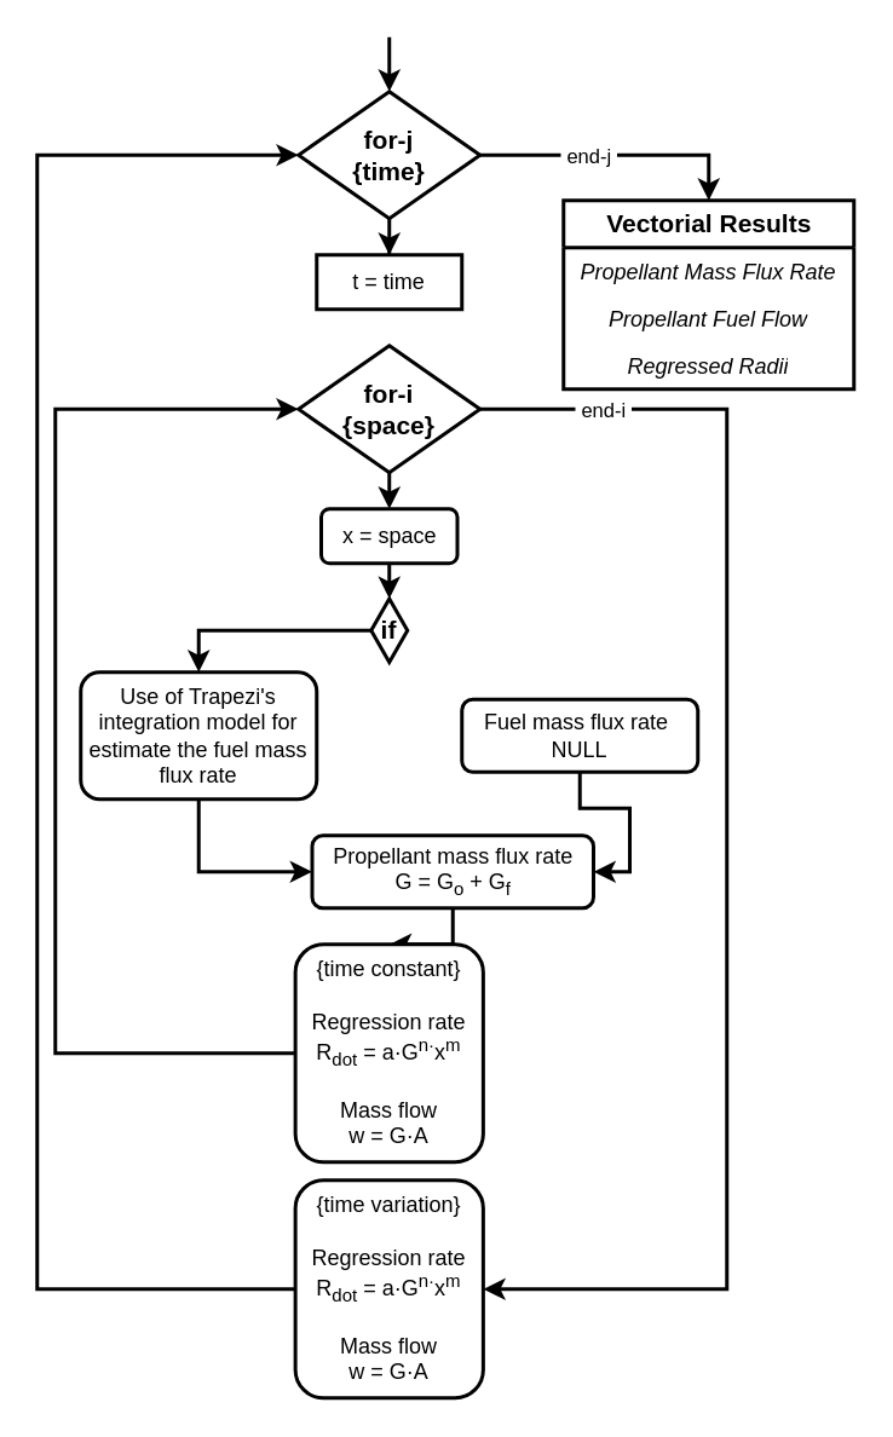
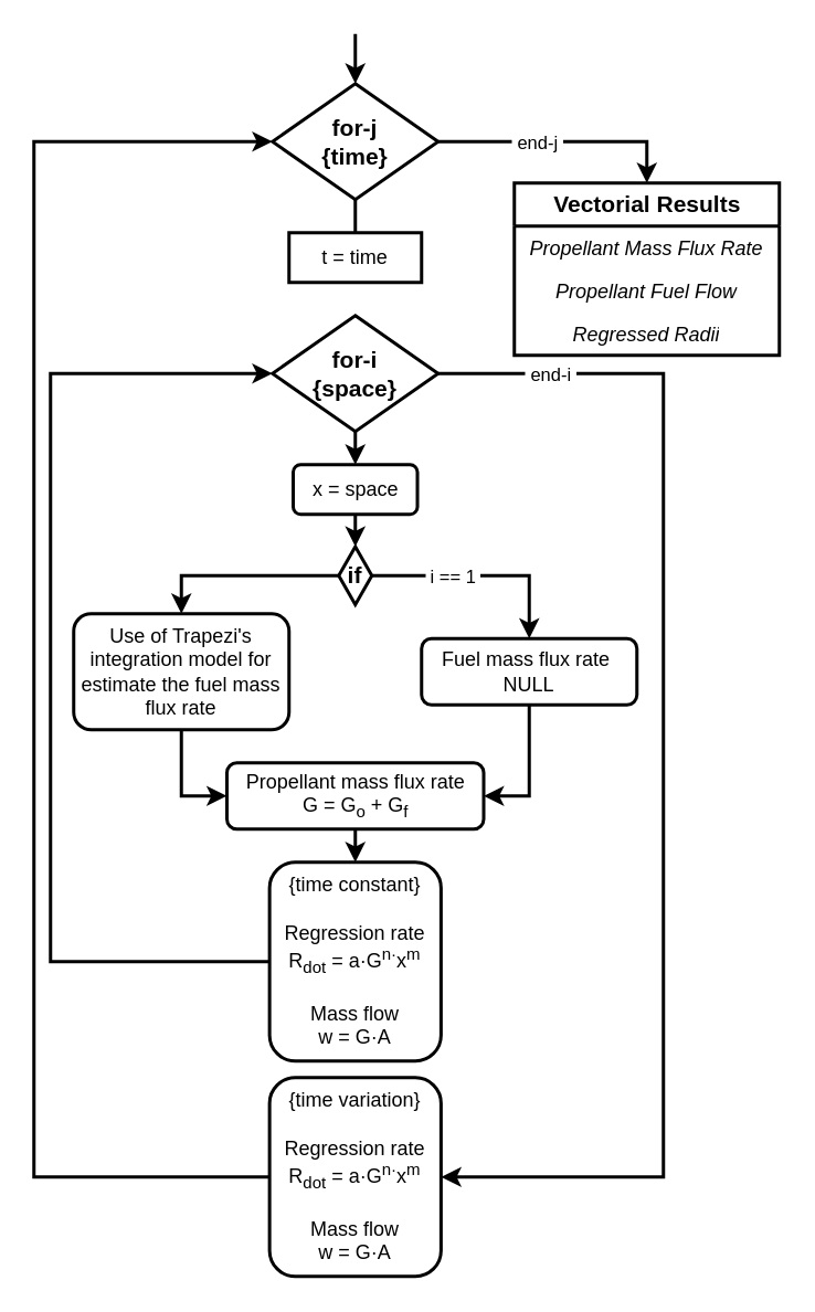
- <mxCell id="2" value="" style="edgeStyle=orthogonalEdgeStyle;rounded=0;orthogonalLoop=1;jettySize=auto;html=1;strokeWidth=2;" edge="1" parent="1" source="3" target="4"><mxGeometry relative="1" as="geometry" /></mxCell>
+ <mxCell id="2" value="" style="edgeStyle=orthogonalEdgeStyle;rounded=0;orthogonalLoop=1;jettySize=auto;html=1;strokeWidth=2;endArrow=none;" edge="1" parent="1" source="3" target="4"><mxGeometry relative="1" as="geometry" /></mxCell>
+ <mxCell id="10" value="" style="edgeStyle=orthogonalEdgeStyle;rounded=0;orthogonalLoop=1;jettySize=auto;html=1;strokeWidth=2;" edge="1" parent="1" source="13" target="15"><mxGeometry relative="1" as="geometry" /></mxCell>
+ <mxCell id="11" value="&amp;nbsp;i == 1&amp;nbsp;" style="edgeLabel;html=1;align=center;verticalAlign=middle;resizable=0;points=[];" vertex="1" connectable="0" parent="10"><mxGeometry relative="1" as="geometry"><mxPoint x="-19" as="offset" /></mxGeometry></mxCell>
- <mxCell id="19" value="Propellant mass flux rate&lt;div&gt;G = G&lt;sub&gt;o&lt;/sub&gt; + G&lt;sub&gt;f&lt;/sub&gt;&lt;/div&gt;" style="rounded=1;whiteSpace=wrap;html=1;fontSize=12;startSize=30;fontStyle=0;strokeWidth=2;" vertex="1" parent="1"><mxGeometry x="171.5" y="460" width="155" height="40" as="geometry" /></mxCell>
+ <mxCell id="19" value="Propellant mass flux rate&lt;div&gt;G = G&lt;sub&gt;o&lt;/sub&gt; + G&lt;sub&gt;f&lt;/sub&gt;&lt;/div&gt;" style="rounded=1;whiteSpace=wrap;html=1;fontSize=12;startSize=30;fontStyle=0;strokeWidth=2;" vertex="1" parent="1"><mxGeometry x="136.5" y="460" width="155" height="40" as="geometry" /></mxCell>
